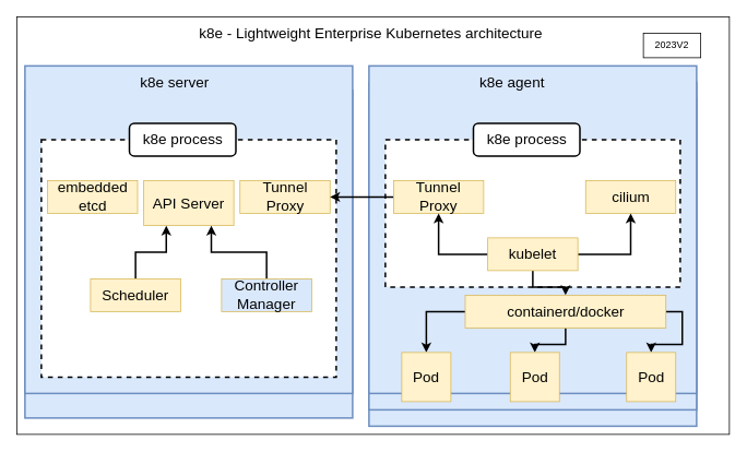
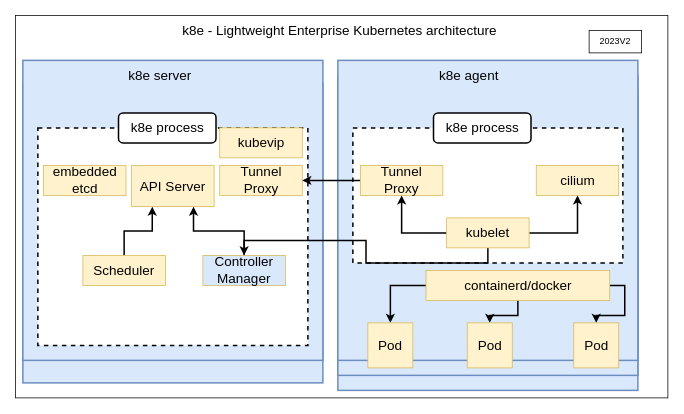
+ <mxCell id="36" value="&lt;font style=&quot;font-size: 18px&quot;&gt;kubevip&lt;br&gt;&lt;/font&gt;" style="rounded=0;whiteSpace=wrap;html=1;fillColor=#fff2cc;strokeColor=#d6b656;" vertex="1" parent="1"><mxGeometry x="292.5" y="170" width="110" height="40" as="geometry" /></mxCell>
- <mxCell id="24" style="edgeStyle=orthogonalEdgeStyle;rounded=0;orthogonalLoop=1;jettySize=auto;html=1;exitX=0.5;exitY=1;exitDx=0;exitDy=0;strokeWidth=2;fontSize=18;" parent="1" source="27" target="31" edge="1"><mxGeometry relative="1" as="geometry" /></mxCell>
+ <mxCell id="24" style="edgeStyle=orthogonalEdgeStyle;rounded=0;orthogonalLoop=1;jettySize=auto;html=1;exitX=0.5;exitY=1;exitDx=0;exitDy=0;strokeWidth=2;fontSize=18;" parent="1" source="27" target="14" edge="1"><mxGeometry relative="1" as="geometry" /></mxCell>
